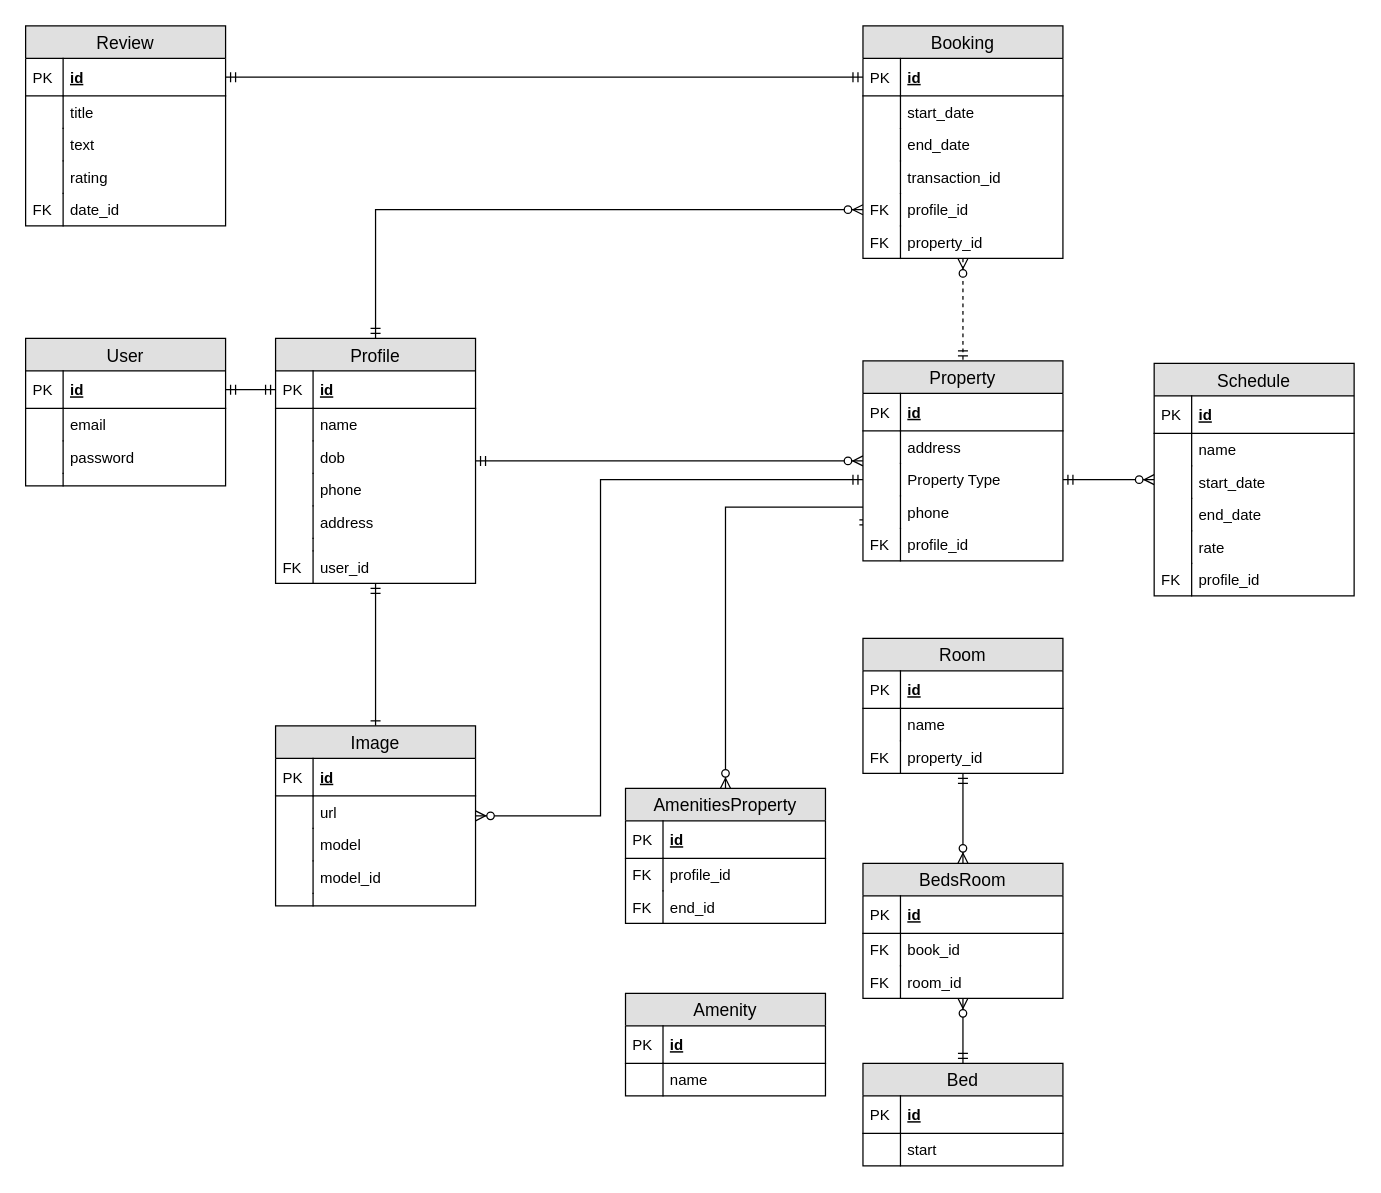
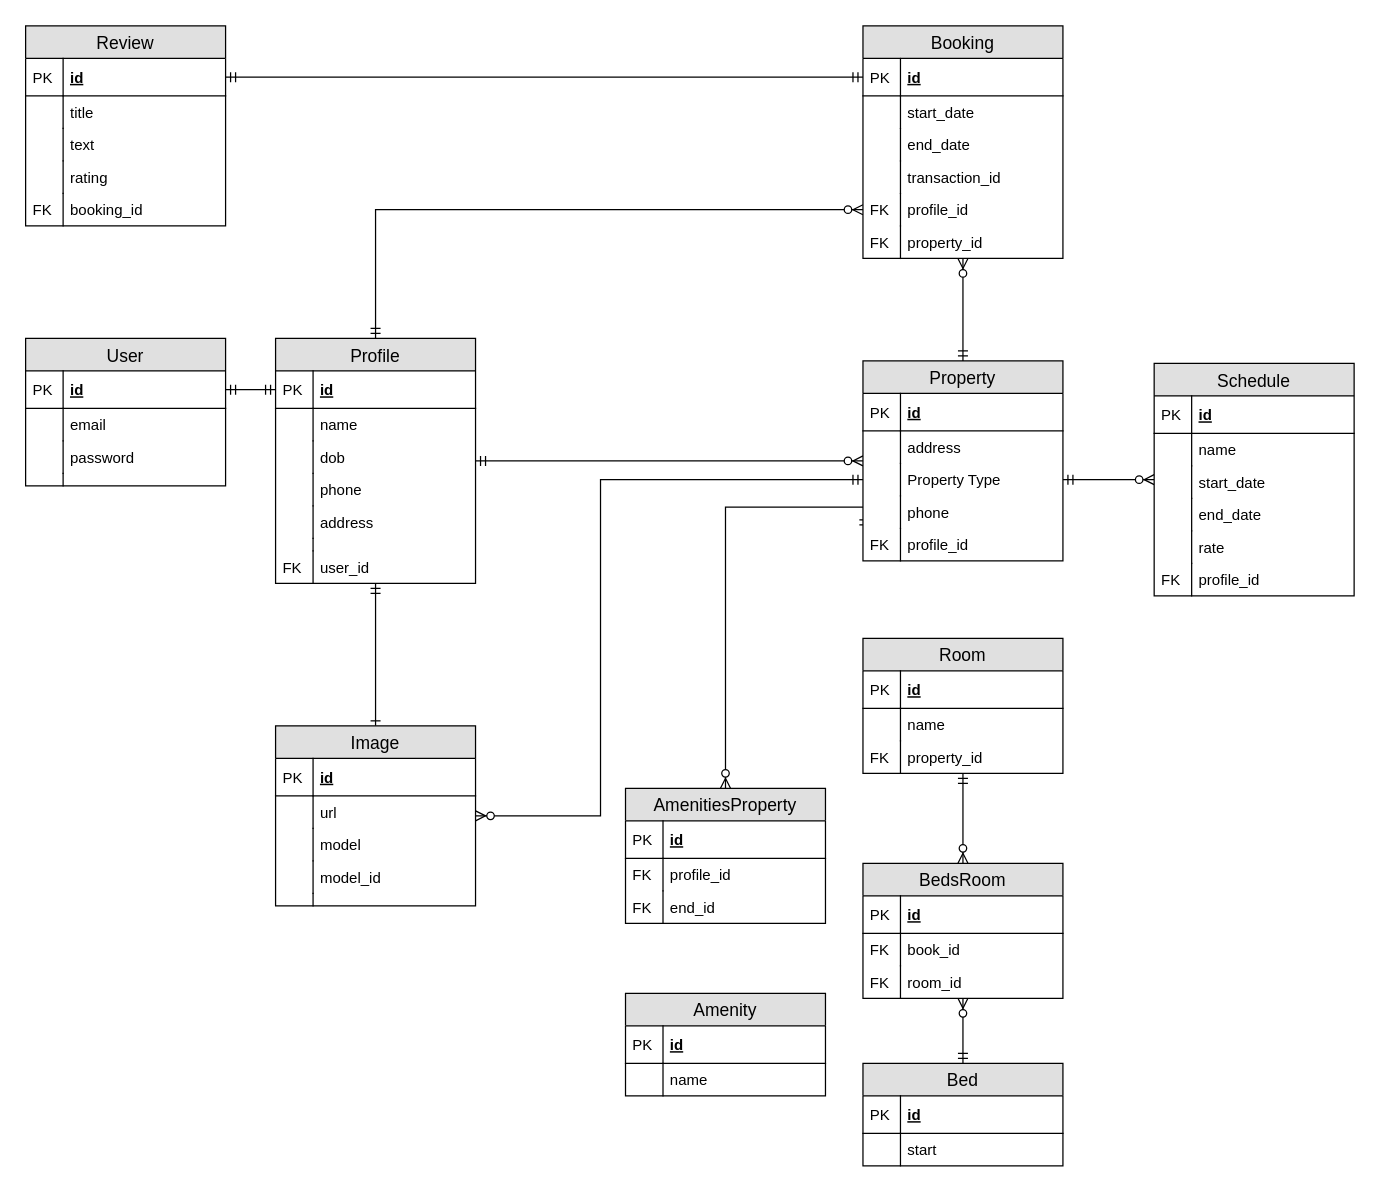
- <mxCell id="99" value="date_id" style="shape=partialRectangle;top=0;left=0;right=0;bottom=0;align=left;verticalAlign=top;fillColor=none;spacingLeft=34;spacingRight=4;overflow=hidden;rotatable=0;points=[[0,0.5],[1,0.5]];portConstraint=eastwest;dropTarget=0;fontSize=12;" vertex="1" parent="90"><mxGeometry y="134" width="160" height="26" as="geometry" /></mxCell>
+ <mxCell id="99" value="booking_id" style="shape=partialRectangle;top=0;left=0;right=0;bottom=0;align=left;verticalAlign=top;fillColor=none;spacingLeft=34;spacingRight=4;overflow=hidden;rotatable=0;points=[[0,0.5],[1,0.5]];portConstraint=eastwest;dropTarget=0;fontSize=12;" vertex="1" parent="90"><mxGeometry y="134" width="160" height="26" as="geometry" /></mxCell>
- <mxCell id="76" style="edgeStyle=orthogonalEdgeStyle;rounded=0;orthogonalLoop=1;jettySize=auto;html=1;entryX=0.5;entryY=0;entryDx=0;entryDy=0;startArrow=ERzeroToMany;startFill=1;endArrow=ERmandOne;endFill=0;dashed=1;" edge="1" parent="1" source="77" target="57"><mxGeometry relative="1" as="geometry" /></mxCell>
+ <mxCell id="76" style="edgeStyle=orthogonalEdgeStyle;rounded=0;orthogonalLoop=1;jettySize=auto;html=1;entryX=0.5;entryY=0;entryDx=0;entryDy=0;startArrow=ERzeroToMany;startFill=1;endArrow=ERmandOne;endFill=0;" edge="1" parent="1" source="77" target="57"><mxGeometry relative="1" as="geometry" /></mxCell>
